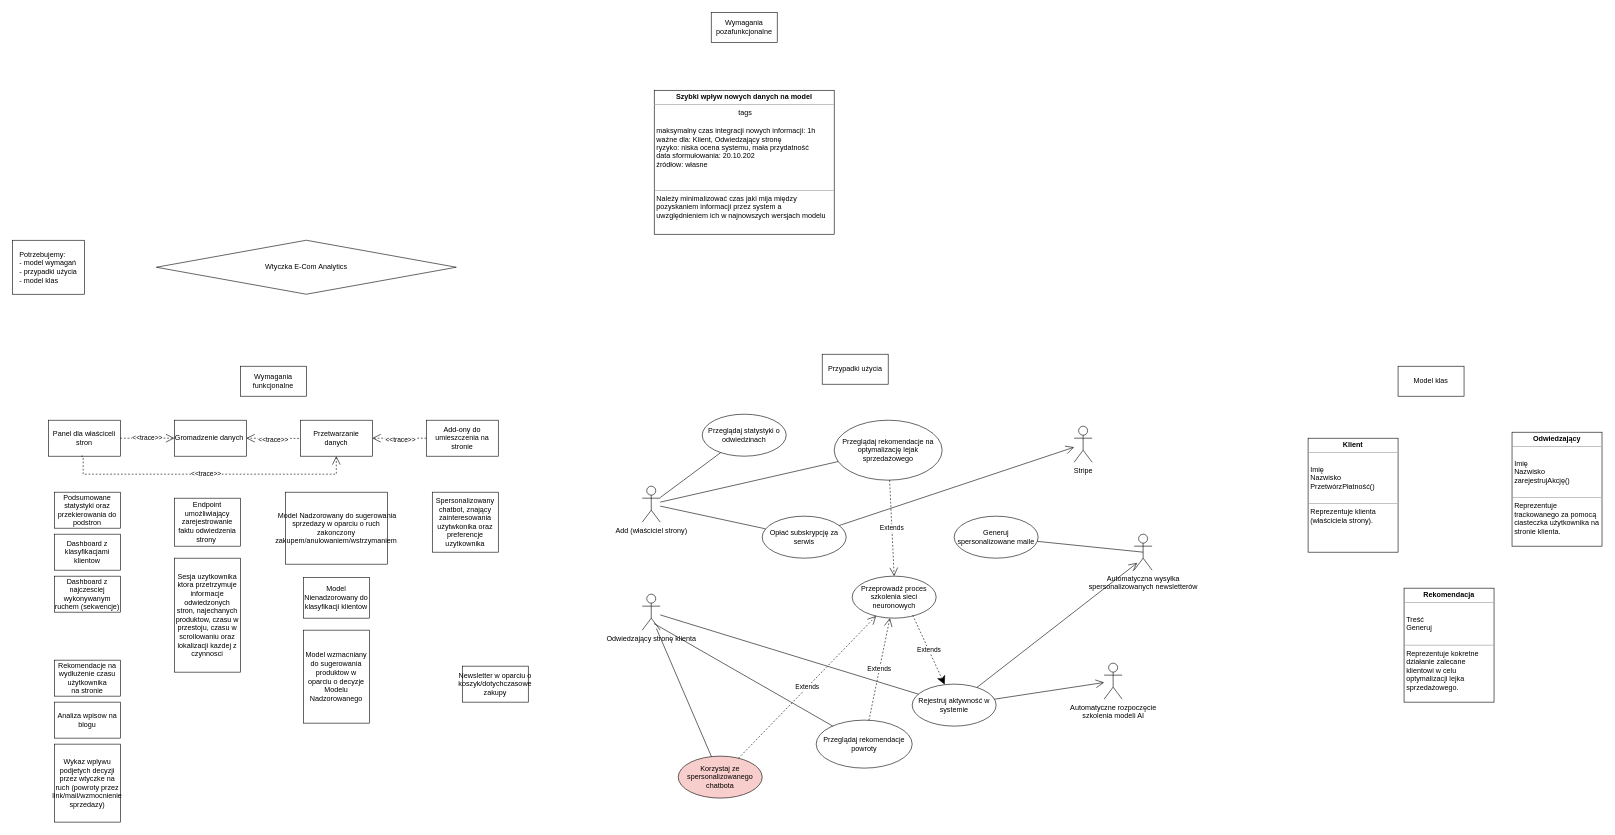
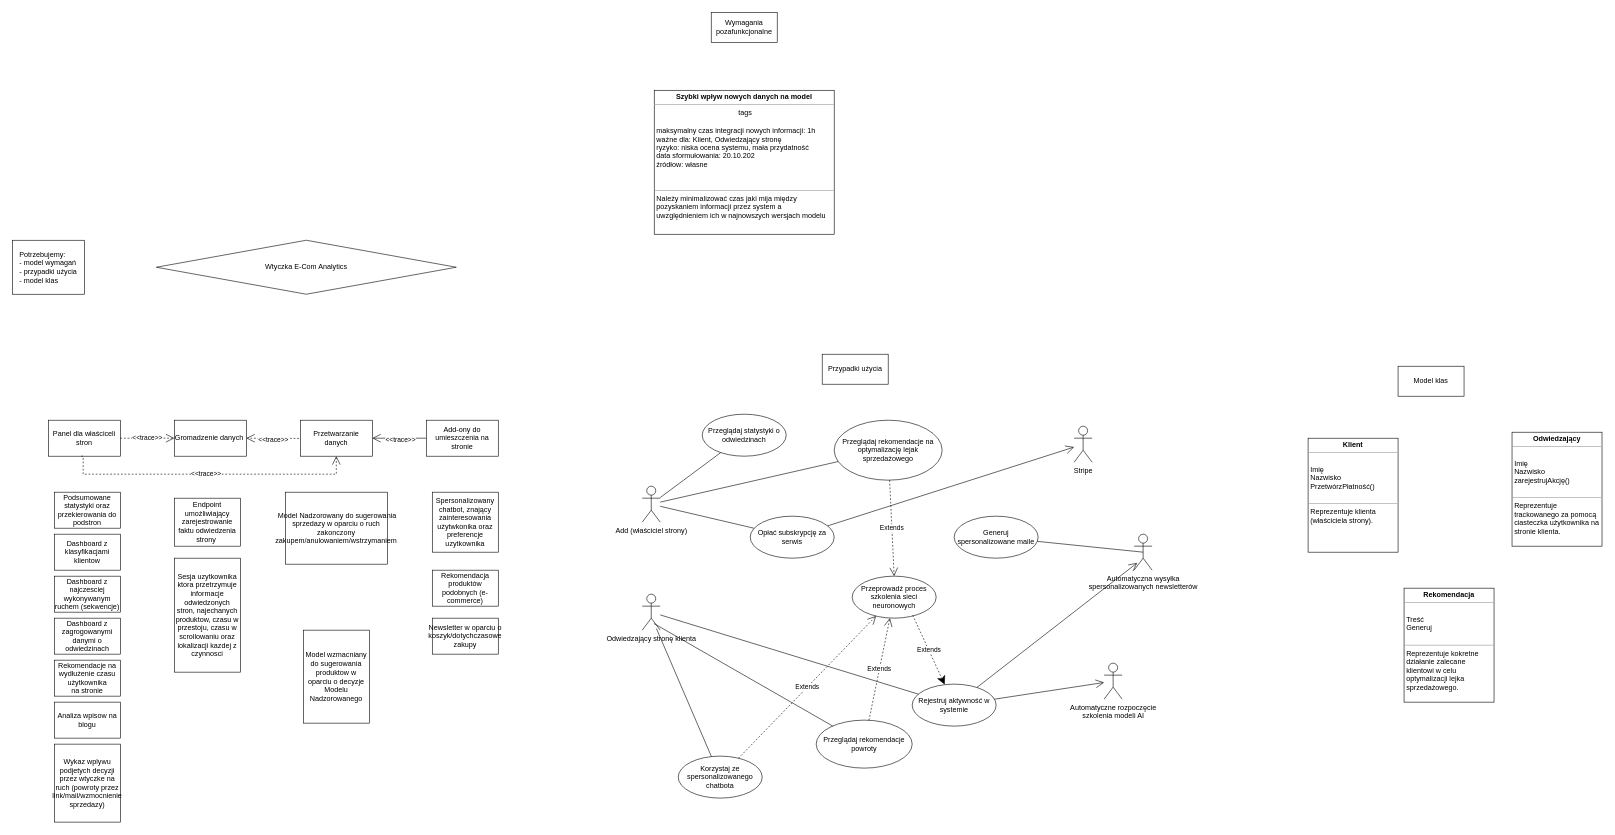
- <mxCell id="3" value="Wymagania funkcjonalne" style="html=1;whiteSpace=wrap;" parent="1" vertex="1"><mxGeometry x="400" y="610" width="110" height="50" as="geometry" /></mxCell>
- <mxCell id="17" value="" style="endArrow=open;dashed=1;endFill=0;endSize=12;html=1;rounded=0;exitX=0;exitY=0.5;exitDx=0;exitDy=0;entryX=1;entryY=0.5;entryDx=0;entryDy=0;" parent="1" source="6" target="12" edge="1"><mxGeometry width="160" relative="1" as="geometry"><mxPoint x="728" y="770" as="sourcePoint" /><mxPoint x="640" y="770" as="targetPoint" /></mxGeometry></mxCell>
+ <mxCell id="17" value="" style="endArrow=open;dashed=0;endFill=0;endSize=12;html=1;rounded=0;exitX=0;exitY=0.5;exitDx=0;exitDy=0;entryX=1;entryY=0.5;entryDx=0;entryDy=0;" parent="1" source="6" target="12" edge="1"><mxGeometry width="160" relative="1" as="geometry"><mxPoint x="728" y="770" as="sourcePoint" /><mxPoint x="640" y="770" as="targetPoint" /></mxGeometry></mxCell>
- <mxCell id="39" value="Opłać subskrypcję za serwis" style="ellipse;whiteSpace=wrap;html=1;" vertex="1" parent="1"><mxGeometry x="1270" y="860" width="140" height="70" as="geometry" /></mxCell>
+ <mxCell id="39" value="Opłać subskrypcję za serwis" style="ellipse;whiteSpace=wrap;html=1;" vertex="1" parent="1"><mxGeometry x="1250" y="860" width="140" height="70" as="geometry" /></mxCell>
+ <mxCell id="11" value="Rekomendacja produktów podobnych (e-commerce)" style="html=1;whiteSpace=wrap;" parent="1" vertex="1"><mxGeometry x="720" y="950" width="110" height="60" as="geometry" /></mxCell>
- <mxCell id="20" value="&lt;div&gt;Model Nienadzorowany do klasyfikacji klientow&lt;/div&gt;" style="html=1;whiteSpace=wrap;" parent="1" vertex="1"><mxGeometry x="505" y="962.5" width="110" height="67.5" as="geometry" /></mxCell>
+ <mxCell id="24" value="Dashboard z zagrogowanymi danymi o odwiedzinach" style="html=1;whiteSpace=wrap;" parent="1" vertex="1"><mxGeometry x="90" y="1030" width="110" height="60" as="geometry" /></mxCell>
- <mxCell id="30" value="&lt;div&gt;Newsletter w oparciu o koszyk/dotychczasowe zakupy&lt;/div&gt;" style="html=1;whiteSpace=wrap;" parent="1" vertex="1"><mxGeometry x="770" y="1110" width="110" height="60" as="geometry" /></mxCell>
+ <mxCell id="30" value="&lt;div&gt;Newsletter w oparciu o koszyk/dotychczasowe zakupy&lt;/div&gt;" style="html=1;whiteSpace=wrap;" parent="1" vertex="1"><mxGeometry x="720" y="1030" width="110" height="60" as="geometry" /></mxCell>
- <mxCell id="40" value="Korzystaj ze spersonalizowanego chatbota" style="ellipse;whiteSpace=wrap;html=1;fillColor=#f8cecc;" vertex="1" parent="1"><mxGeometry x="1130" y="1260" width="140" height="70" as="geometry" /></mxCell>
+ <mxCell id="40" value="Korzystaj ze spersonalizowanego chatbota" style="ellipse;whiteSpace=wrap;html=1;" vertex="1" parent="1"><mxGeometry x="1130" y="1260" width="140" height="70" as="geometry" /></mxCell>
